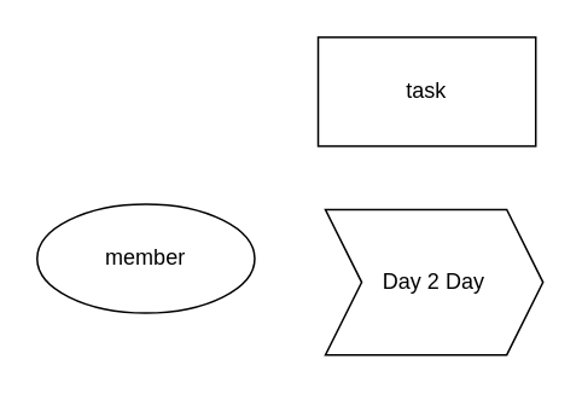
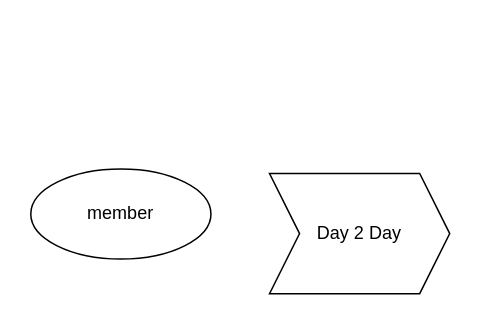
- <mxCell id="2" value="task" style="whiteSpace=wrap;html=1;" vertex="1" parent="1"><mxGeometry x="175" y="20" width="120" height="60" as="geometry" /></mxCell>
